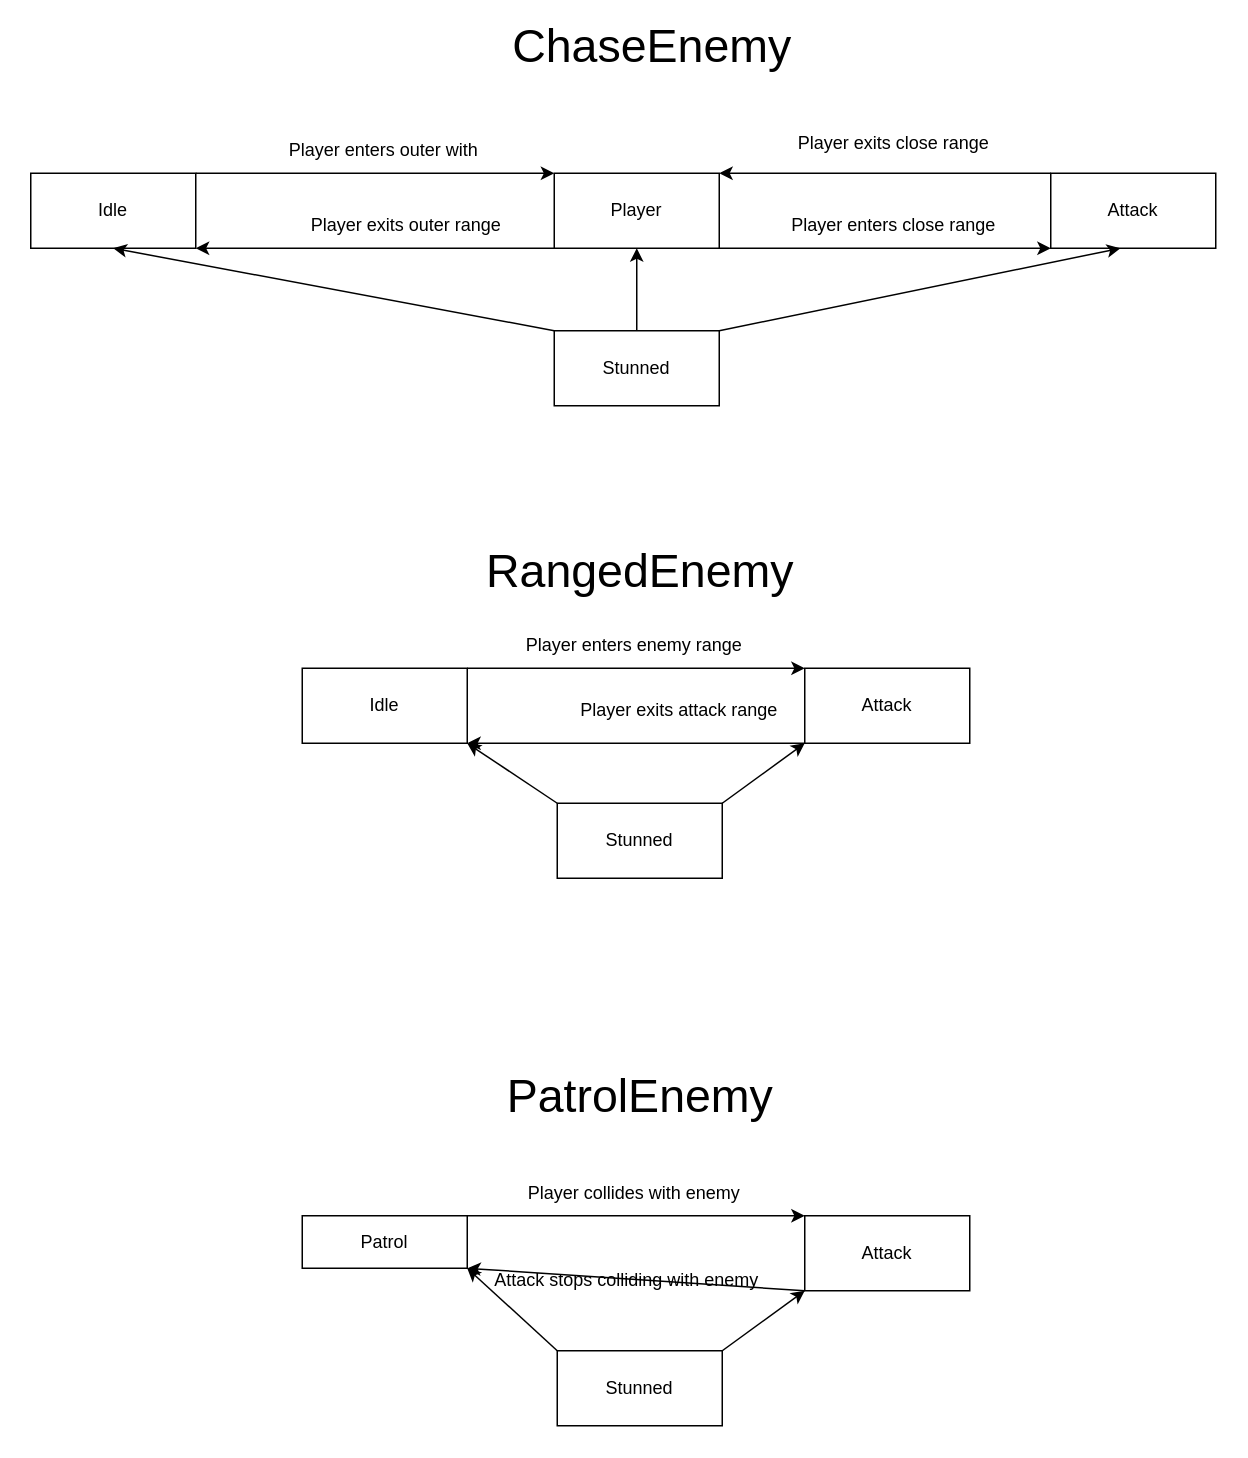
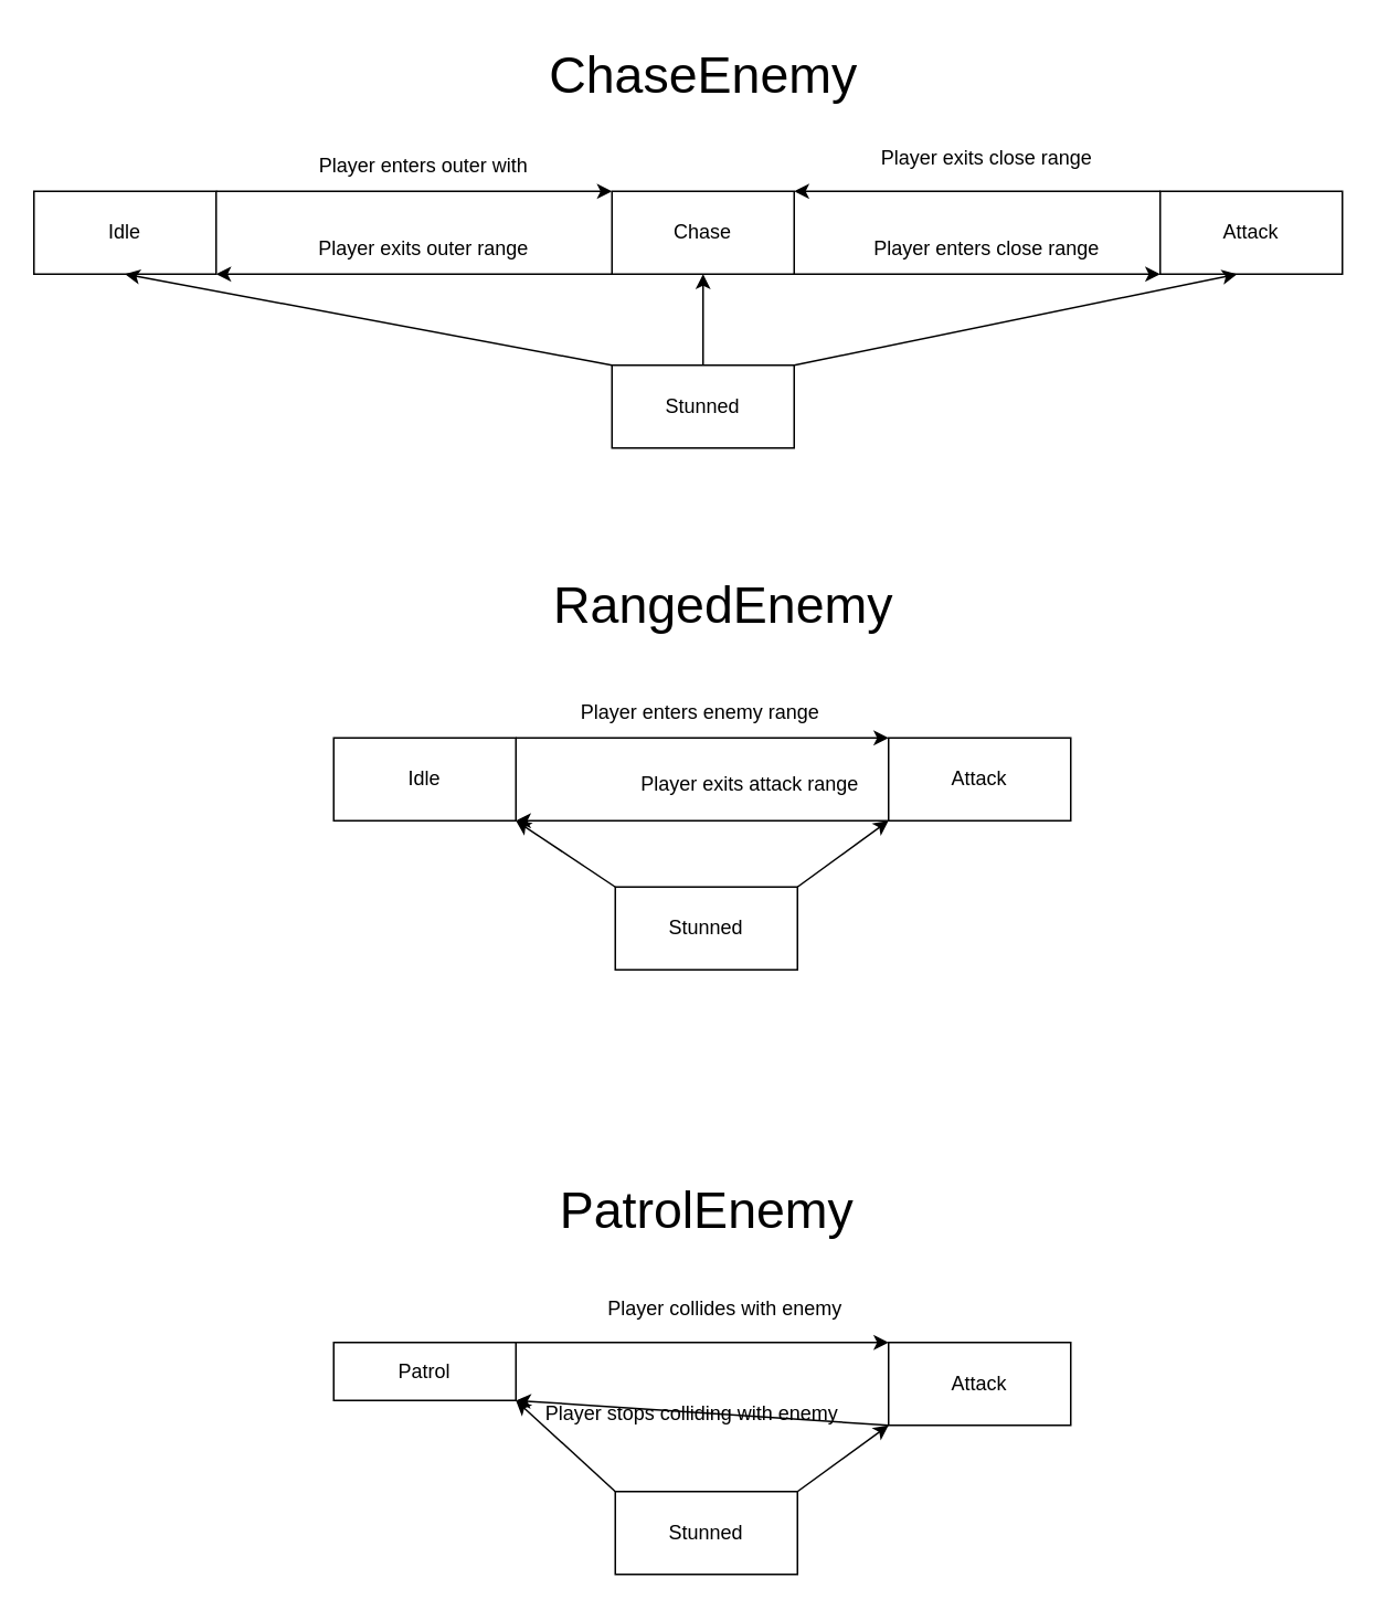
- <mxCell id="17" value="&lt;font style=&quot;font-size: 31px;&quot;&gt;ChaseEnemy&lt;/font&gt;" style="text;html=1;align=center;verticalAlign=middle;resizable=0;points=[];autosize=1;strokeColor=none;fillColor=none;" vertex="1" parent="1"><mxGeometry x="329" y="5" width="210" height="50" as="geometry" /></mxCell>
+ <mxCell id="17" value="&lt;font style=&quot;font-size: 31px;&quot;&gt;ChaseEnemy&lt;/font&gt;" style="text;html=1;align=center;verticalAlign=middle;resizable=0;points=[];autosize=1;strokeColor=none;fillColor=none;" vertex="1" parent="1"><mxGeometry x="319" y="20" width="210" height="50" as="geometry" /></mxCell>
- <mxCell id="5" value="Player" style="html=1;whiteSpace=wrap;" vertex="1" parent="1"><mxGeometry x="369" y="115" width="110" height="50" as="geometry" /></mxCell>
+ <mxCell id="5" value="Chase" style="html=1;whiteSpace=wrap;" vertex="1" parent="1"><mxGeometry x="369" y="115" width="110" height="50" as="geometry" /></mxCell>
- <mxCell id="13" value="Player exits outer range" style="text;html=1;align=center;verticalAlign=middle;resizable=0;points=[];autosize=1;strokeColor=none;fillColor=none;" vertex="1" parent="1"><mxGeometry x="195" y="135" width="150" height="30" as="geometry" /></mxCell>
+ <mxCell id="13" value="Player exits outer range" style="text;html=1;align=center;verticalAlign=middle;resizable=0;points=[];autosize=1;strokeColor=none;fillColor=none;" vertex="1" parent="1"><mxGeometry x="180" y="135" width="150" height="30" as="geometry" /></mxCell>
- <mxCell id="21" value="&lt;font style=&quot;font-size: 31px;&quot;&gt;RangedEnemy&lt;/font&gt;" style="text;html=1;align=center;verticalAlign=middle;resizable=0;points=[];autosize=1;strokeColor=none;fillColor=none;" vertex="1" parent="1"><mxGeometry x="311" y="355" width="230" height="50" as="geometry" /></mxCell>
+ <mxCell id="21" value="&lt;font style=&quot;font-size: 31px;&quot;&gt;RangedEnemy&lt;/font&gt;" style="text;html=1;align=center;verticalAlign=middle;resizable=0;points=[];autosize=1;strokeColor=none;fillColor=none;" vertex="1" parent="1"><mxGeometry x="321" y="340" width="230" height="50" as="geometry" /></mxCell>
- <mxCell id="35" value="Player collides with enemy" style="text;html=1;align=center;verticalAlign=middle;resizable=0;points=[];autosize=1;strokeColor=none;fillColor=none;" vertex="1" parent="1"><mxGeometry x="342" y="780" width="160" height="30" as="geometry" /></mxCell>
+ <mxCell id="35" value="Player collides with enemy" style="text;html=1;align=center;verticalAlign=middle;resizable=0;points=[];autosize=1;strokeColor=none;fillColor=none;" vertex="1" parent="1"><mxGeometry x="357" y="775" width="160" height="30" as="geometry" /></mxCell>
- <mxCell id="37" value="Attack stops colliding with enemy" style="text;html=1;align=center;verticalAlign=middle;resizable=0;points=[];autosize=1;strokeColor=none;fillColor=none;" vertex="1" parent="1"><mxGeometry x="317" y="838" width="200" height="30" as="geometry" /></mxCell>
+ <mxCell id="37" value="Player stops colliding with enemy" style="text;html=1;align=center;verticalAlign=middle;resizable=0;points=[];autosize=1;strokeColor=none;fillColor=none;" vertex="1" parent="1"><mxGeometry x="317" y="838" width="200" height="30" as="geometry" /></mxCell>
